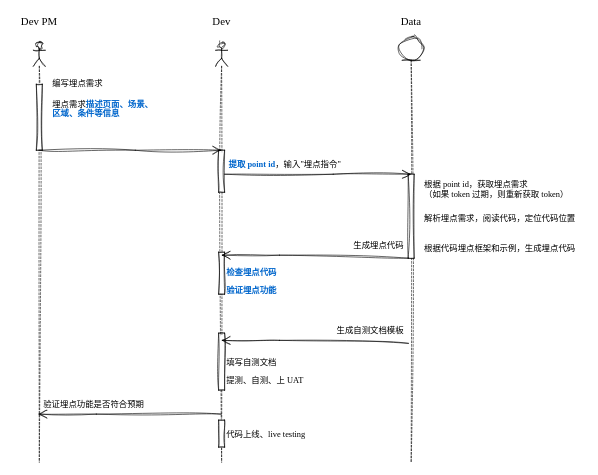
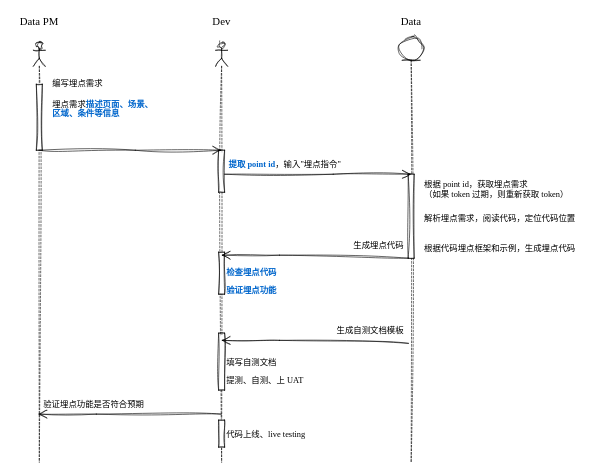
- <mxCell id="11" value="Dev PM" style="text;html=1;align=center;verticalAlign=middle;whiteSpace=wrap;rounded=0;fontFamily=手札体-简;fontSize=18;" vertex="1" parent="1"><mxGeometry x="20" y="20" width="90" height="30" as="geometry" /></mxCell>
+ <mxCell id="11" value="Data PM" style="text;html=1;align=center;verticalAlign=middle;whiteSpace=wrap;rounded=0;fontFamily=手札体-简;fontSize=18;" vertex="1" parent="1"><mxGeometry x="20" y="20" width="90" height="30" as="geometry" /></mxCell>
